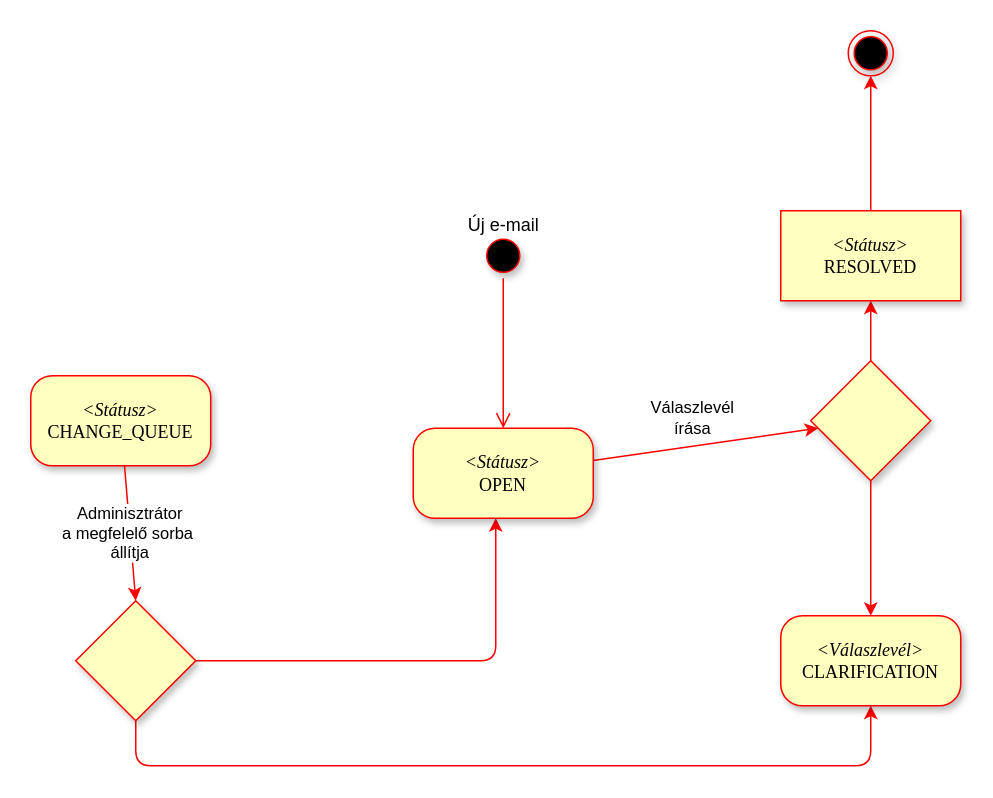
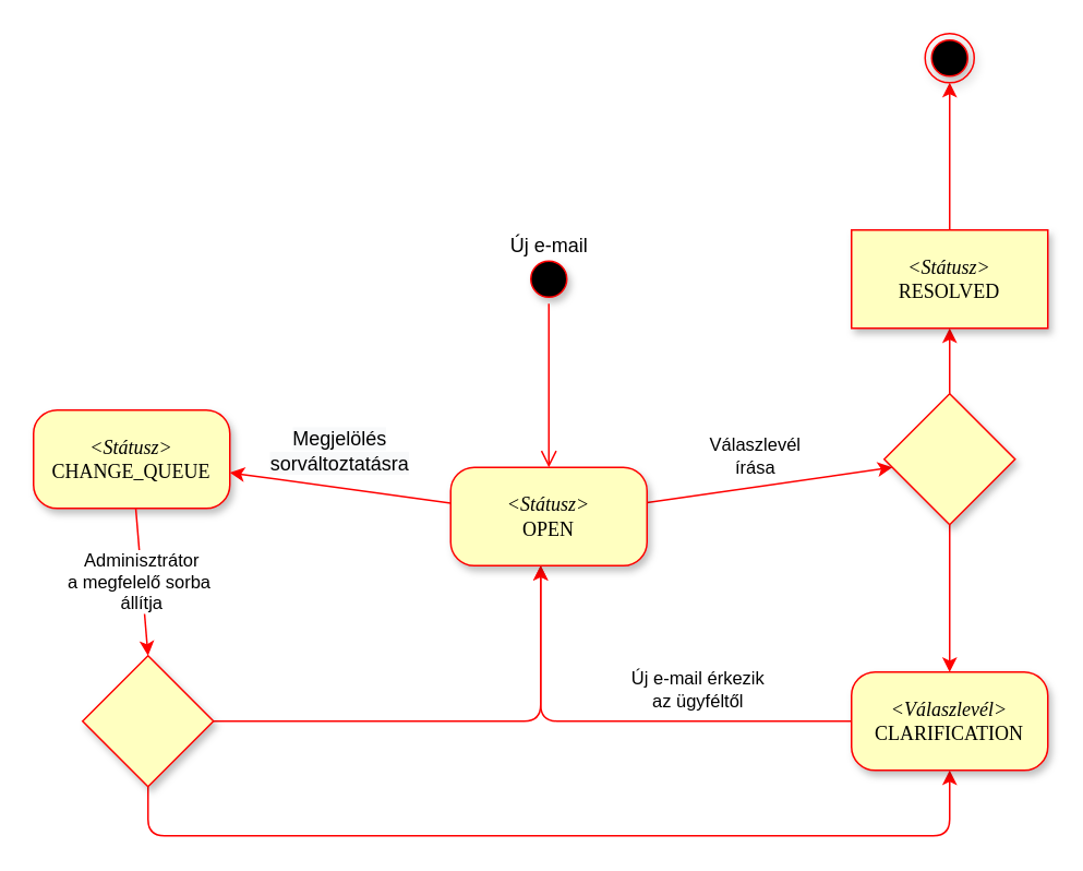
+ <mxCell id="23" value="&lt;span style=&quot;font-size: 12px ; background-color: rgb(248 , 249 , 250)&quot;&gt;Megjelölés&lt;/span&gt;&lt;br style=&quot;font-size: 12px ; background-color: rgb(248 , 249 , 250)&quot;&gt;&lt;span style=&quot;font-size: 12px ; background-color: rgb(248 , 249 , 250)&quot;&gt;sorváltoztatásra&lt;/span&gt;" style="rounded=0;orthogonalLoop=1;jettySize=auto;html=1;strokeColor=#FF0000;spacingTop=-4;spacing=0;" parent="1" source="20" target="14" edge="1"><mxGeometry x="0.04" y="-20" relative="1" as="geometry"><mxPoint as="offset" /></mxGeometry></mxCell>
+ <mxCell id="9" style="edgeStyle=elbowEdgeStyle;rounded=1;orthogonalLoop=1;jettySize=auto;html=1;strokeColor=#FF0000;" parent="1" source="11" target="20" edge="1"><mxGeometry relative="1" as="geometry"><Array as="points"><mxPoint x="330" y="370" /></Array></mxGeometry></mxCell>
+ <mxCell id="10" value="Új e-mail érkezik&lt;br&gt;az ügyféltől" style="edgeLabel;html=1;align=center;verticalAlign=middle;resizable=0;points=[];" parent="9" vertex="1" connectable="0"><mxGeometry x="-0.331" relative="1" as="geometry"><mxPoint y="-20" as="offset" /></mxGeometry></mxCell>
